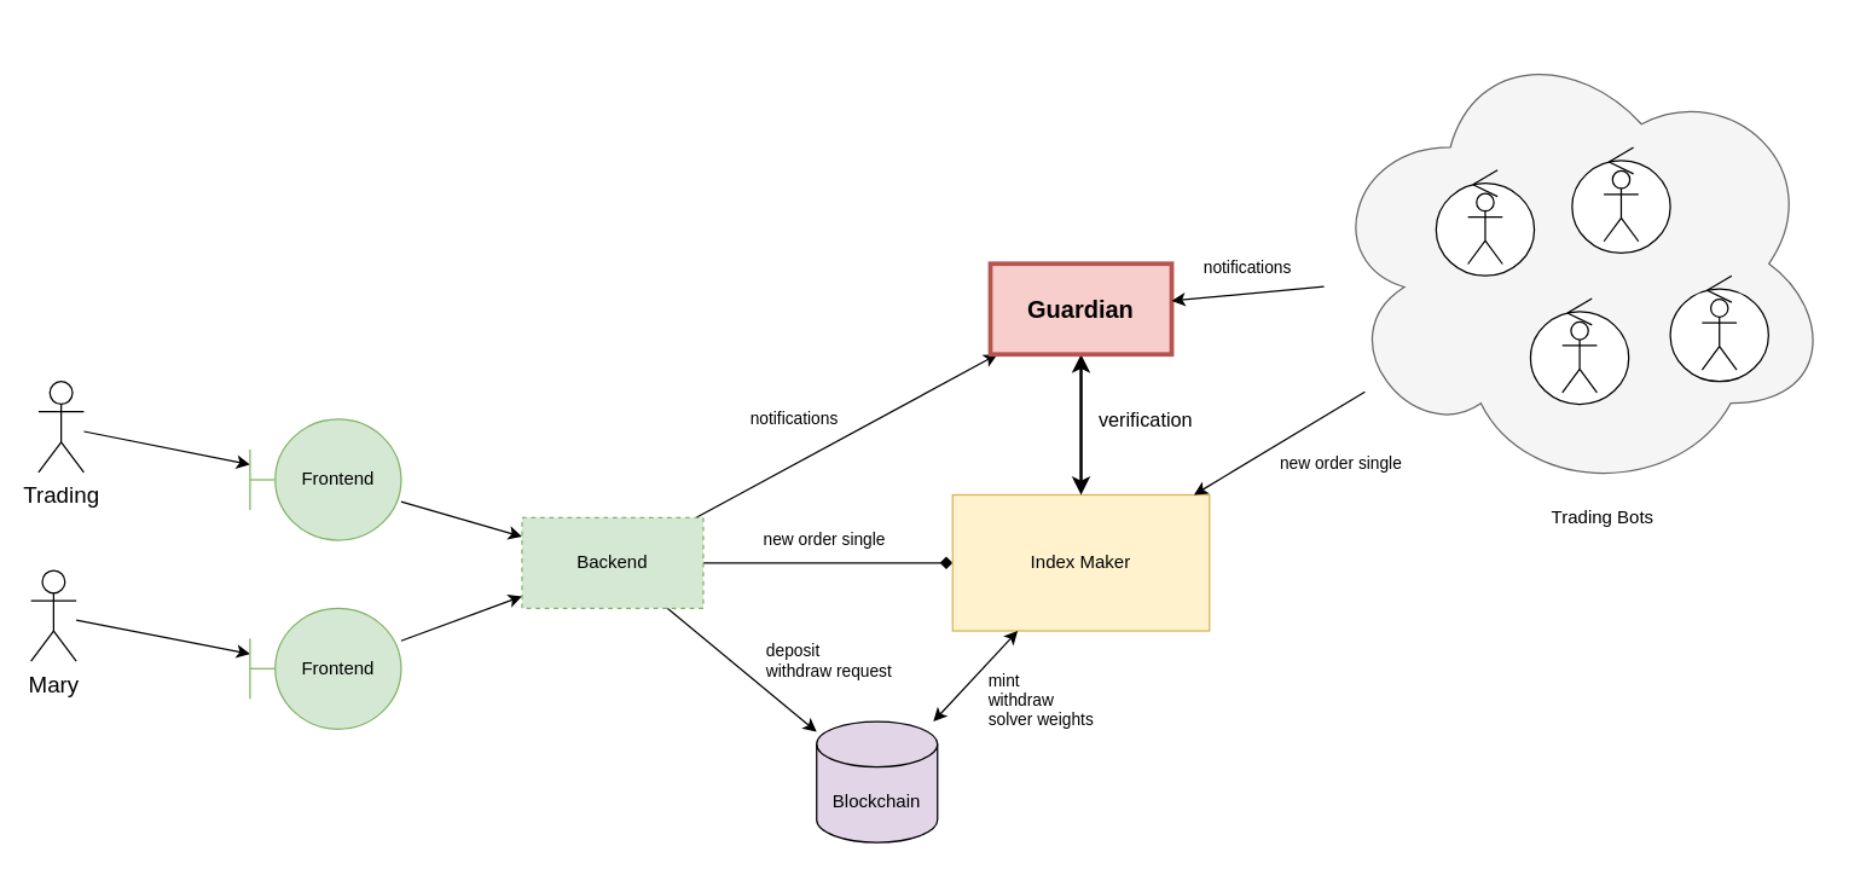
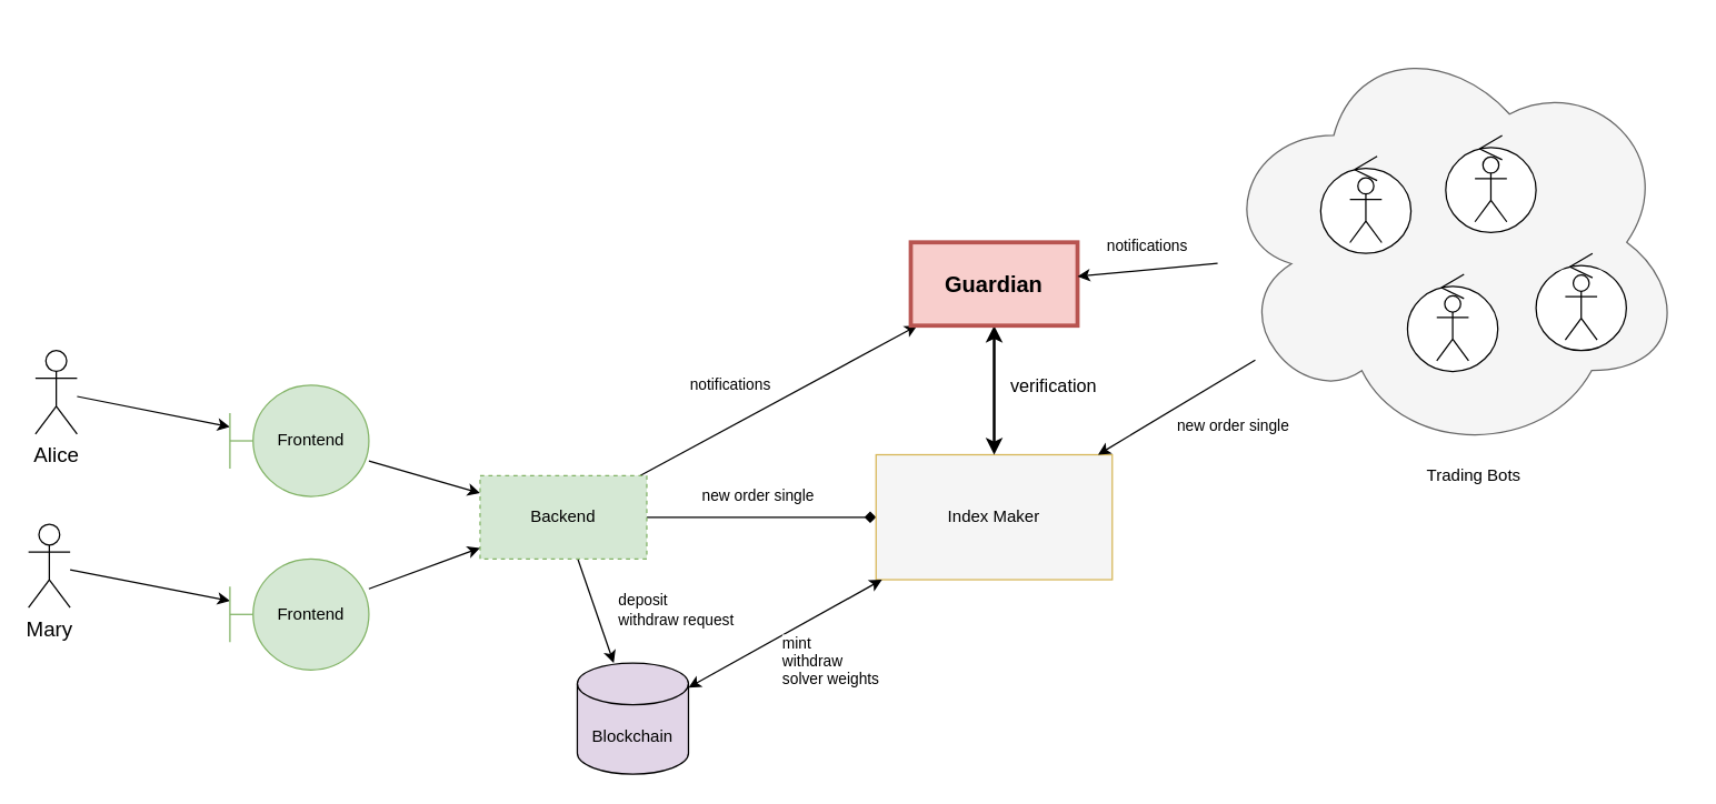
- <mxCell id="4" value="&lt;font style=&quot;font-size: 15px;&quot; color=&quot;#000000&quot;&gt;Trading&lt;/font&gt;" style="shape=umlActor;verticalLabelPosition=bottom;verticalAlign=top;html=1;outlineConnect=0;strokeWidth=1;" vertex="1" parent="1"><mxGeometry x="25" y="252" width="30" height="60" as="geometry" /></mxCell>
+ <mxCell id="4" value="&lt;font style=&quot;font-size: 15px;&quot; color=&quot;#000000&quot;&gt;Alice&lt;/font&gt;" style="shape=umlActor;verticalLabelPosition=bottom;verticalAlign=top;html=1;outlineConnect=0;strokeWidth=1;" vertex="1" parent="1"><mxGeometry x="25" y="252" width="30" height="60" as="geometry" /></mxCell>
- <mxCell id="11" value="Index Maker" style="rounded=0;whiteSpace=wrap;html=1;fillColor=#fff2cc;strokeColor=#d6b656;strokeWidth=1;" vertex="1" parent="1"><mxGeometry x="630" y="327" width="170" height="90" as="geometry" /></mxCell>
+ <mxCell id="11" value="Index Maker" style="rounded=0;whiteSpace=wrap;html=1;fillColor=#f5f5f5;strokeColor=#d6b656;strokeWidth=1;" vertex="1" parent="1"><mxGeometry x="630" y="327" width="170" height="90" as="geometry" /></mxCell>
- <mxCell id="15" value="Blockchain" style="shape=cylinder3;whiteSpace=wrap;html=1;boundedLbl=1;backgroundOutline=1;size=15;fillColor=#e1d5e7;strokeColor=#000000;strokeWidth=1;" vertex="1" parent="1"><mxGeometry x="540" y="477" width="80" height="80" as="geometry" /></mxCell>
+ <mxCell id="15" value="Blockchain" style="shape=cylinder3;whiteSpace=wrap;html=1;boundedLbl=1;backgroundOutline=1;size=15;fillColor=#e1d5e7;strokeColor=#000000;strokeWidth=1;" vertex="1" parent="1"><mxGeometry x="415" y="477" width="80" height="80" as="geometry" /></mxCell>
